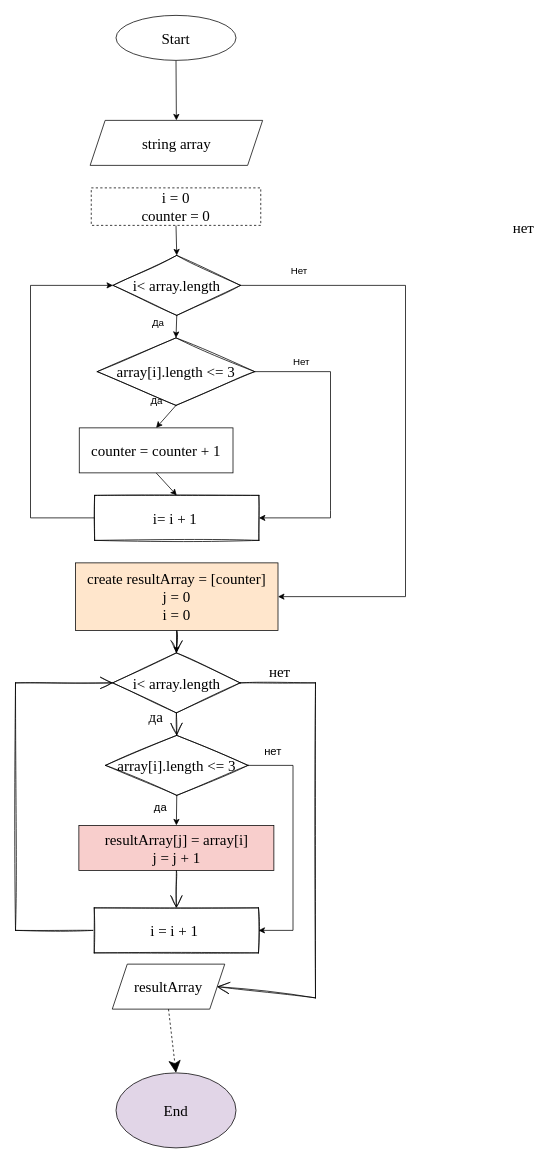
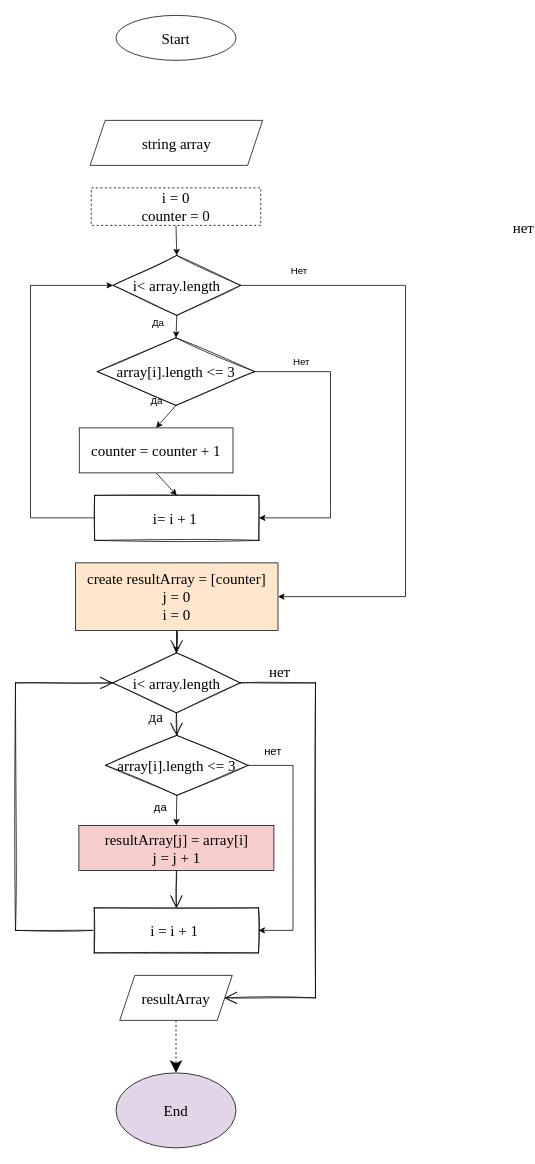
- <mxCell id="5" style="edgeStyle=none;rounded=0;html=1;exitX=0.5;exitY=1;exitDx=0;exitDy=0;entryX=0.5;entryY=0;entryDx=0;entryDy=0;fontSize=13;" parent="1" source="6" target="4" edge="1"><mxGeometry relative="1" as="geometry" /></mxCell>
- <mxCell id="7" value="resultArray" style="shape=parallelogram;perimeter=parallelogramPerimeter;whiteSpace=wrap;html=1;fixedSize=1;hachureGap=4;fontFamily=Times New Roman;fontSize=20;" parent="1" vertex="1"><mxGeometry x="149" y="1285" width="150" height="60" as="geometry" /></mxCell>
+ <mxCell id="7" value="resultArray" style="shape=parallelogram;perimeter=parallelogramPerimeter;whiteSpace=wrap;html=1;fixedSize=1;hachureGap=4;fontFamily=Times New Roman;fontSize=20;" parent="1" vertex="1"><mxGeometry x="159" y="1300" width="150" height="60" as="geometry" /></mxCell>
